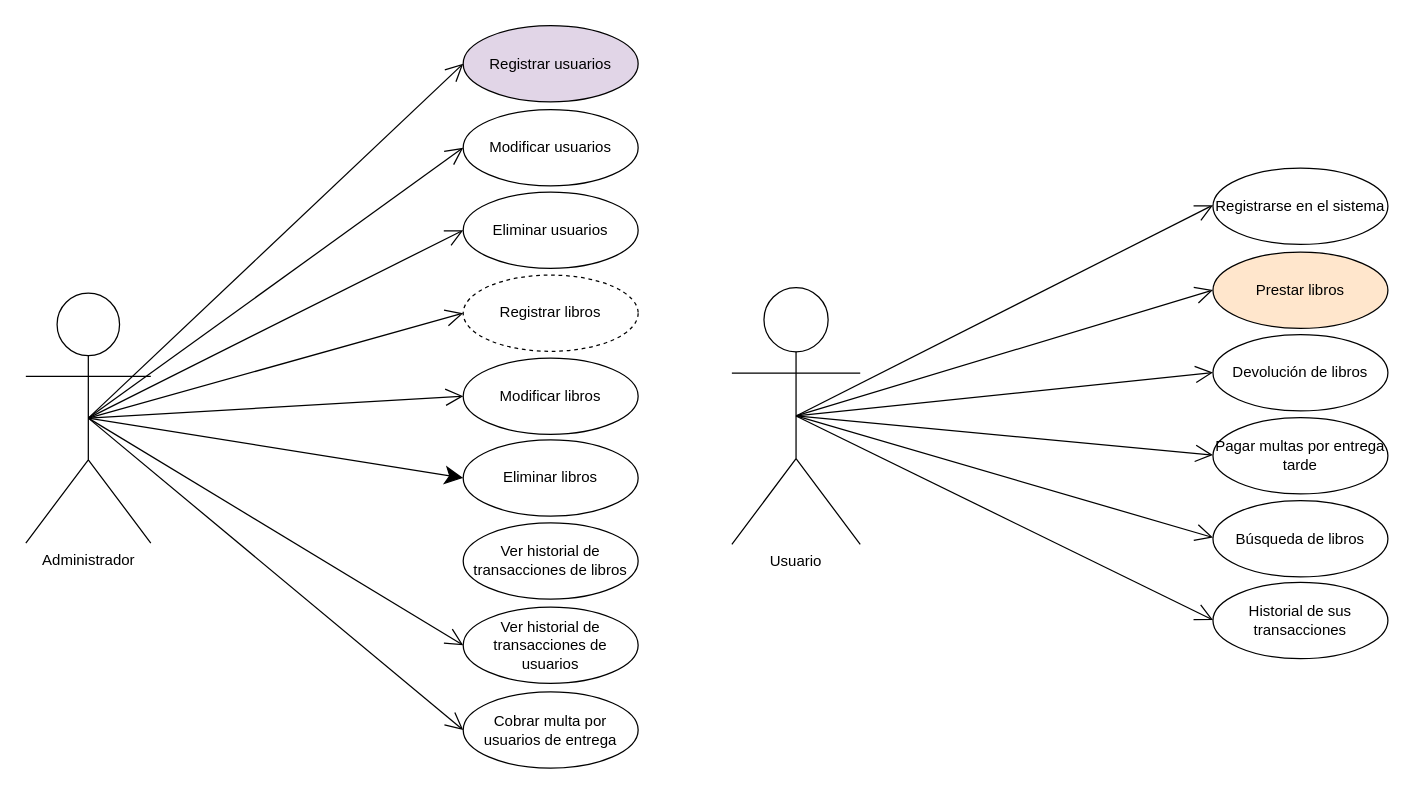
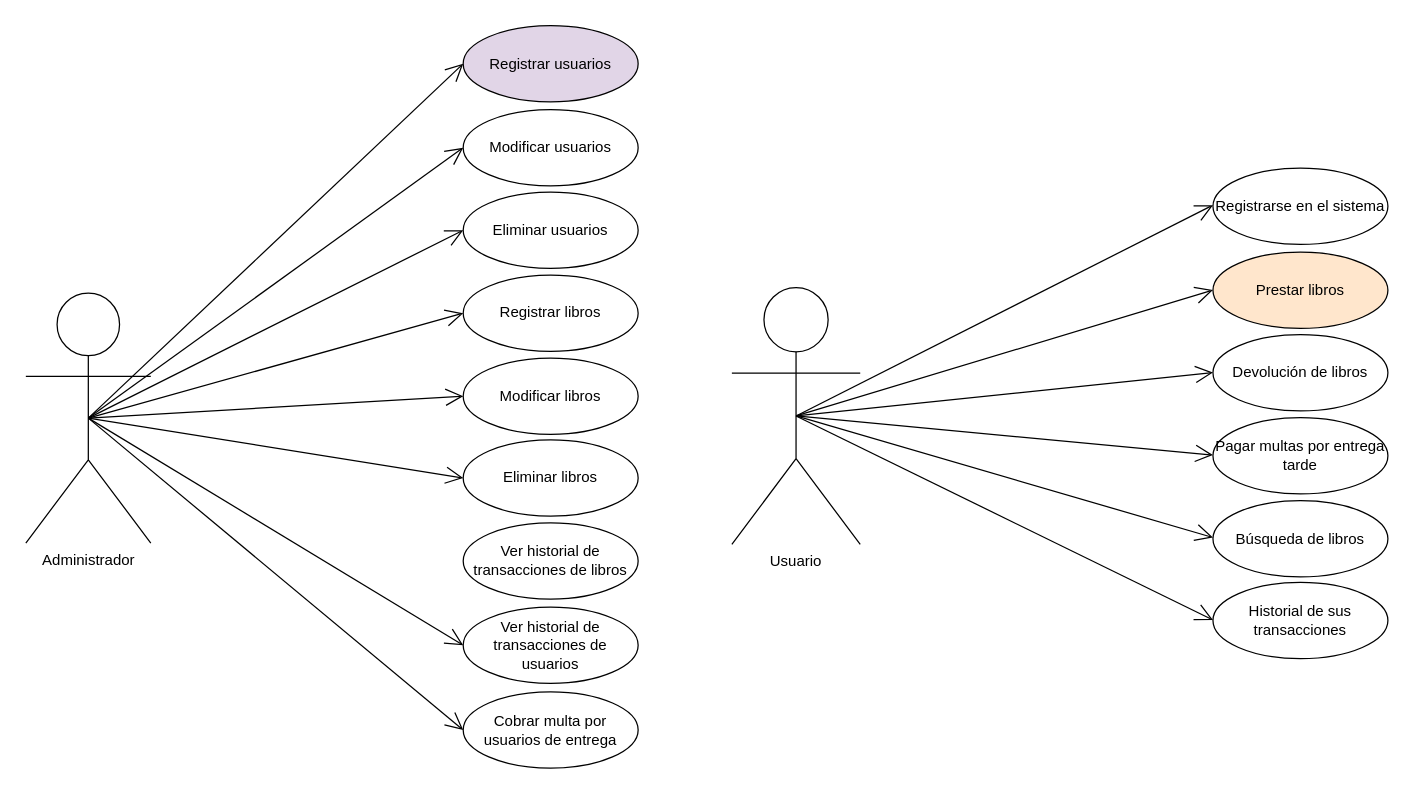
- <mxCell id="7" value="Registrar libros" style="ellipse;whiteSpace=wrap;html=1;dashed=1;" vertex="1" parent="1"><mxGeometry x="370" y="219.646" width="140" height="61" as="geometry" /></mxCell>
+ <mxCell id="7" value="Registrar libros" style="ellipse;whiteSpace=wrap;html=1;" vertex="1" parent="1"><mxGeometry x="370" y="219.646" width="140" height="61" as="geometry" /></mxCell>
- <mxCell id="17" value="" style="endArrow=classic;endFill=1;endSize=12;html=1;rounded=0;entryX=0;entryY=0.5;entryDx=0;entryDy=0;exitX=0.5;exitY=0.5;exitDx=0;exitDy=0;exitPerimeter=0;" edge="1" parent="1" source="2" target="10"><mxGeometry width="160" relative="1" as="geometry"><mxPoint x="80" y="264.09" as="sourcePoint" /><mxPoint x="350" y="164.09" as="targetPoint" /></mxGeometry></mxCell>
+ <mxCell id="17" value="" style="endArrow=open;endFill=1;endSize=12;html=1;rounded=0;entryX=0;entryY=0.5;entryDx=0;entryDy=0;exitX=0.5;exitY=0.5;exitDx=0;exitDy=0;exitPerimeter=0;" edge="1" parent="1" source="2" target="10"><mxGeometry width="160" relative="1" as="geometry"><mxPoint x="80" y="264.09" as="sourcePoint" /><mxPoint x="350" y="164.09" as="targetPoint" /></mxGeometry></mxCell>
